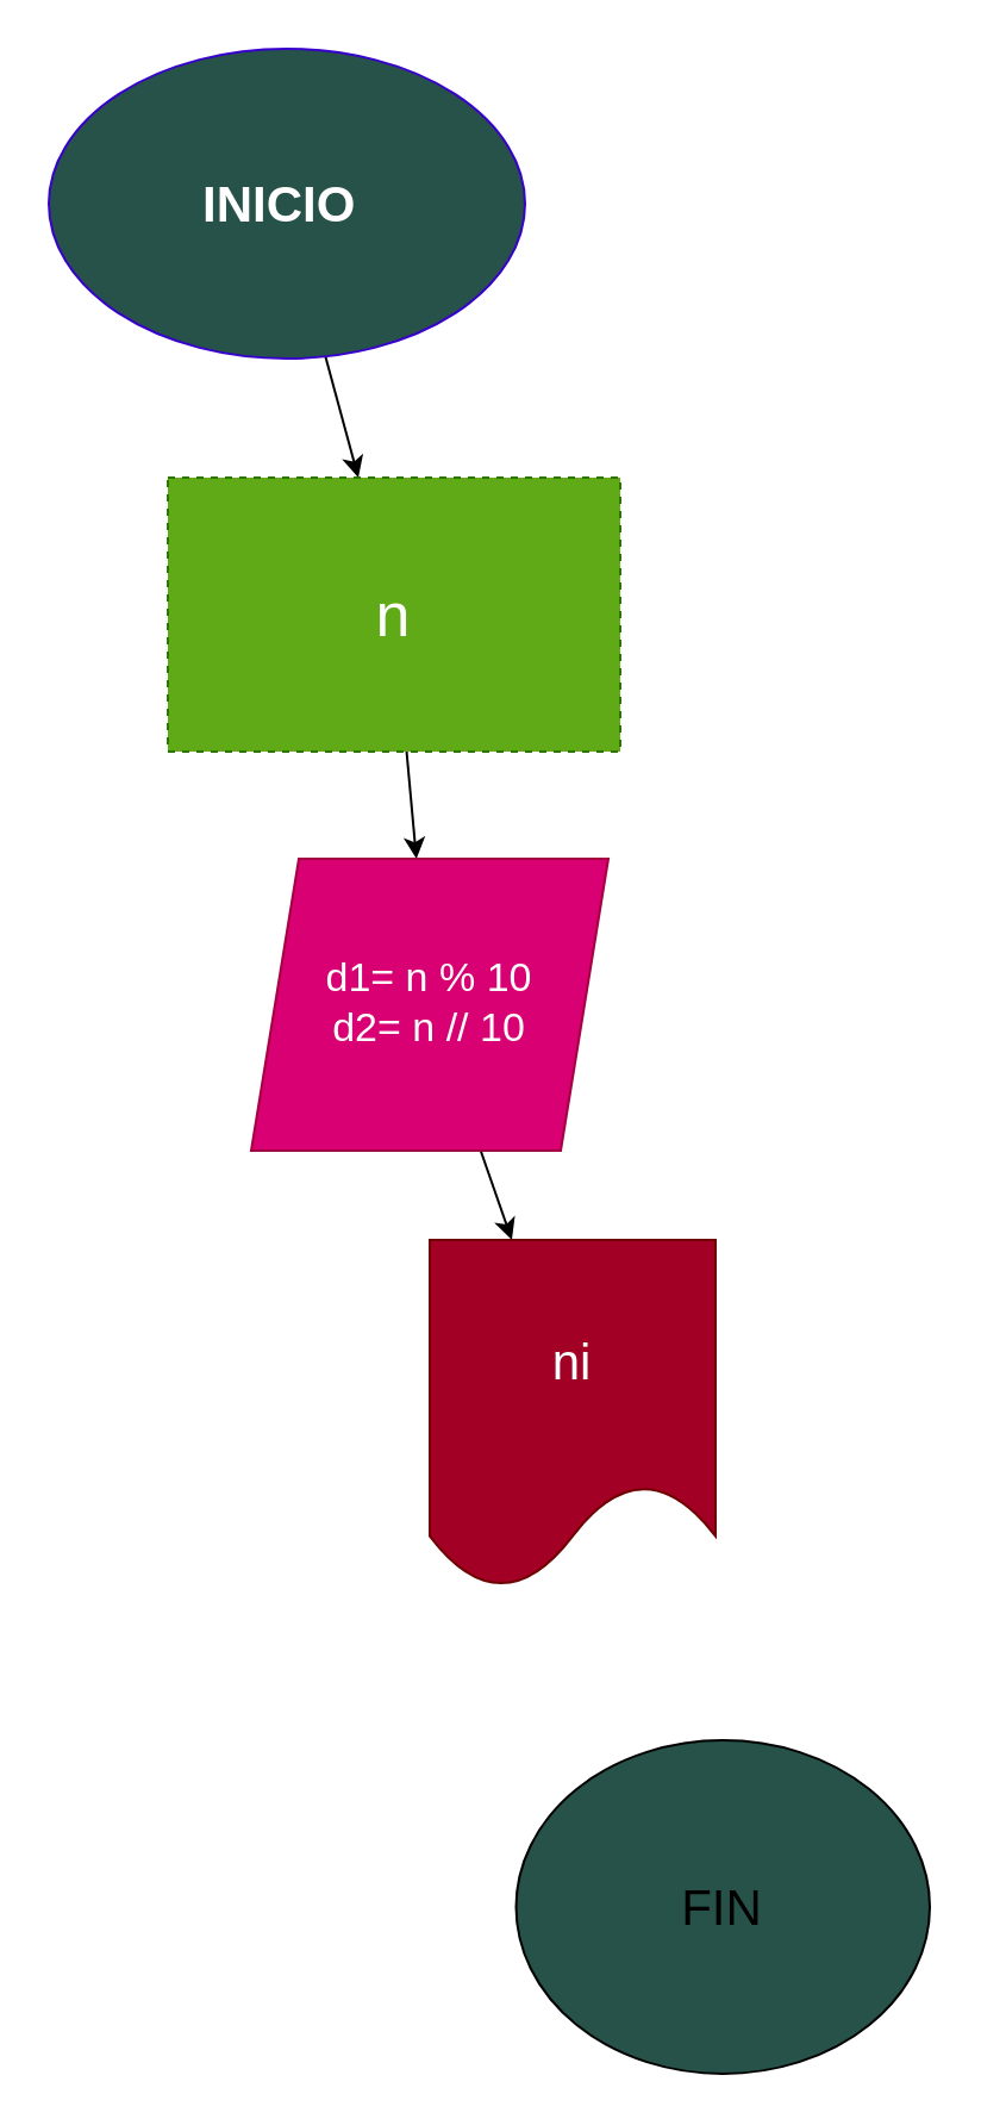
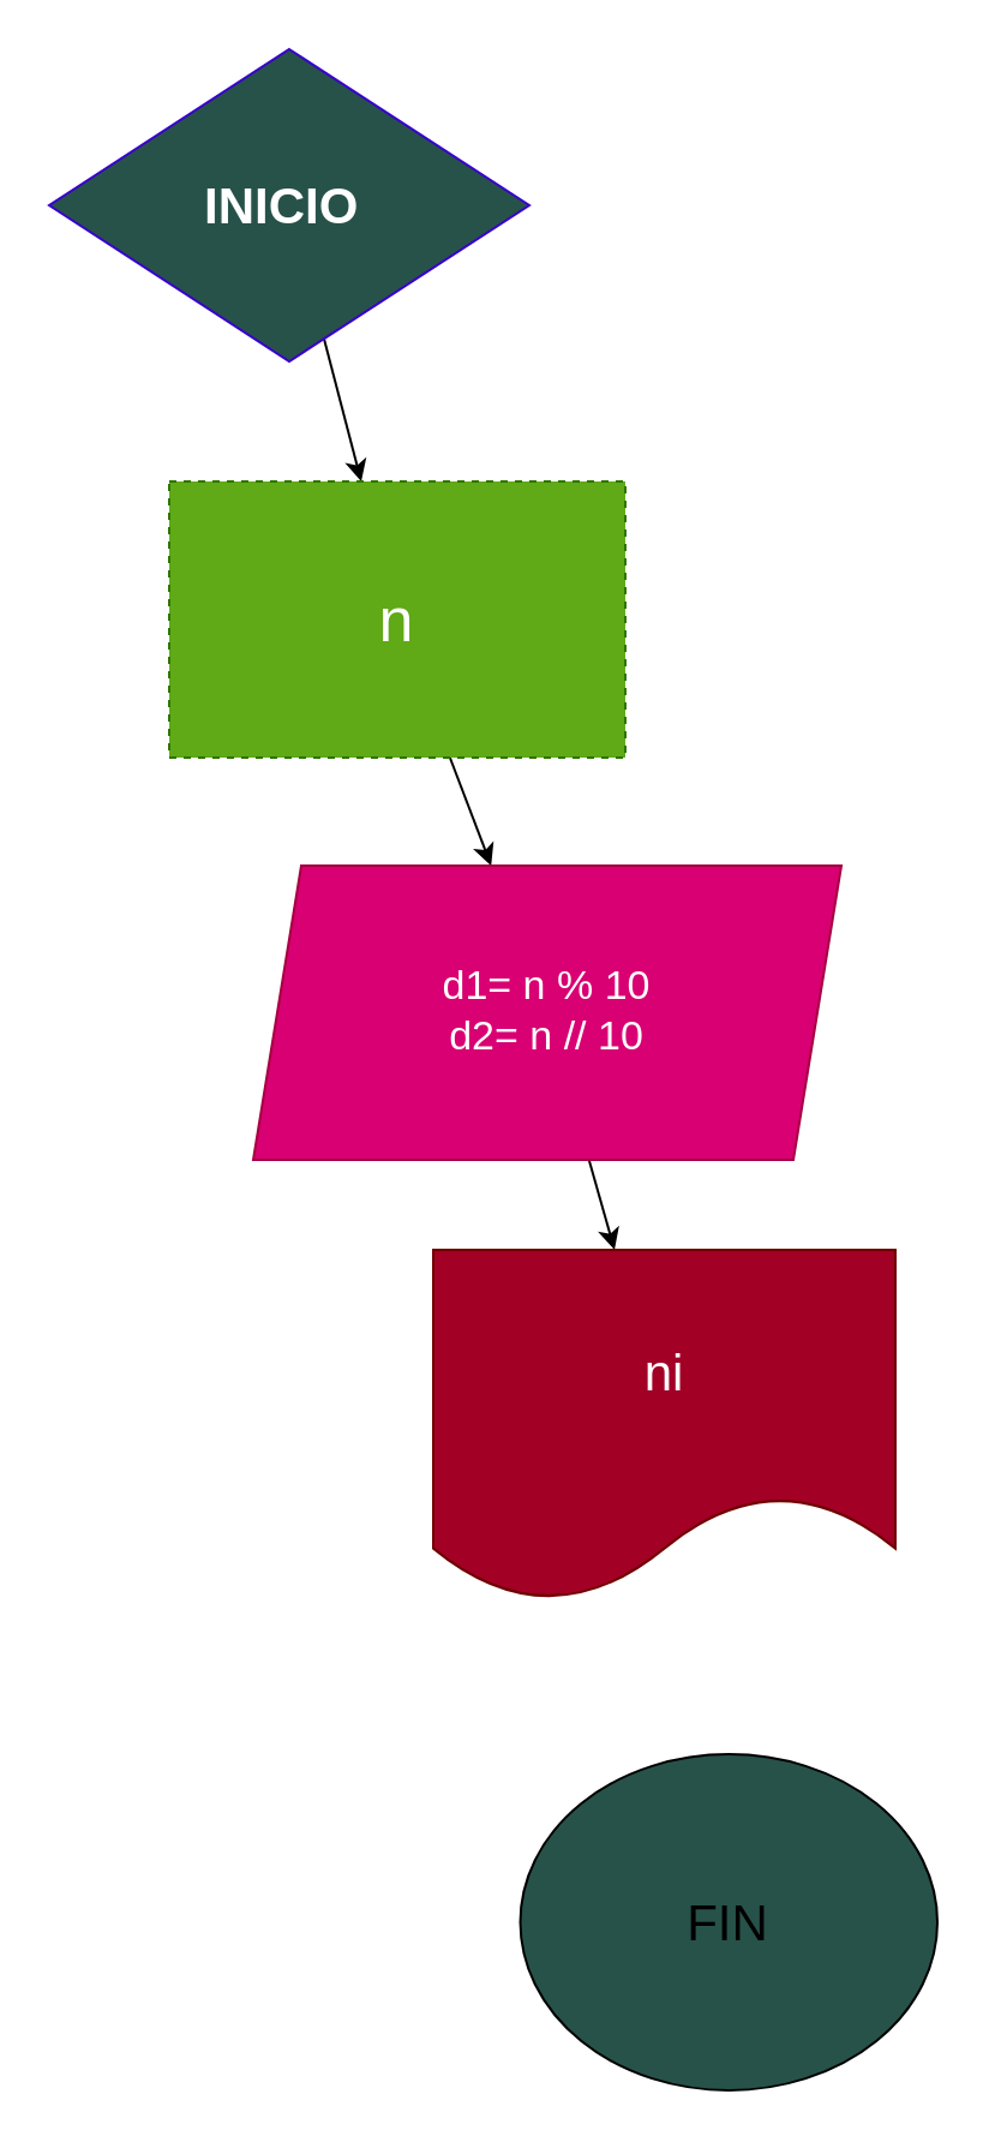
- <mxCell id="3" value="&lt;font style=&quot;font-size: 21px;&quot;&gt;&lt;b&gt;INICIO&amp;nbsp;&lt;/b&gt;&lt;/font&gt;" style="ellipse;whiteSpace=wrap;html=1;fillColor=#275249;fontColor=#ffffff;strokeColor=#3700CC;" vertex="1" parent="1"><mxGeometry x="20" y="20" width="200" height="130" as="geometry" /></mxCell>
+ <mxCell id="3" value="&lt;font style=&quot;font-size: 21px;&quot;&gt;&lt;b&gt;INICIO&amp;nbsp;&lt;/b&gt;&lt;/font&gt;" style="rhombus;whiteSpace=wrap;html=1;fillColor=#275249;fontColor=#ffffff;strokeColor=#3700CC;" vertex="1" parent="1"><mxGeometry x="20" y="20" width="200" height="130" as="geometry" /></mxCell>
- <mxCell id="7" value="&lt;font style=&quot;font-size: 17px;&quot;&gt;d1= n % 10&lt;br&gt;d2= n // 10&lt;/font&gt;" style="shape=parallelogram;perimeter=parallelogramPerimeter;whiteSpace=wrap;html=1;fixedSize=1;fillColor=#d80073;strokeColor=#A50040;fontColor=#ffffff;" vertex="1" parent="1"><mxGeometry x="105" y="360" width="150" height="122.5" as="geometry" /></mxCell>
+ <mxCell id="7" value="&lt;font style=&quot;font-size: 17px;&quot;&gt;d1= n % 10&lt;br&gt;d2= n // 10&lt;/font&gt;" style="shape=parallelogram;perimeter=parallelogramPerimeter;whiteSpace=wrap;html=1;fixedSize=1;fillColor=#d80073;strokeColor=#A50040;fontColor=#ffffff;" vertex="1" parent="1"><mxGeometry x="105" y="360" width="245" height="122.5" as="geometry" /></mxCell>
- <mxCell id="8" value="&lt;font style=&quot;font-size: 21px;&quot;&gt;ni&lt;/font&gt;" style="shape=document;whiteSpace=wrap;html=1;boundedLbl=1;fillColor=#a20025;strokeColor=#6F0000;fontColor=#ffffff;" vertex="1" parent="1"><mxGeometry x="180" y="520" width="120" height="146.25" as="geometry" /></mxCell>
+ <mxCell id="8" value="&lt;font style=&quot;font-size: 21px;&quot;&gt;ni&lt;/font&gt;" style="shape=document;whiteSpace=wrap;html=1;boundedLbl=1;fillColor=#a20025;strokeColor=#6F0000;fontColor=#ffffff;" vertex="1" parent="1"><mxGeometry x="180" y="520" width="192.5" height="146.25" as="geometry" /></mxCell>
